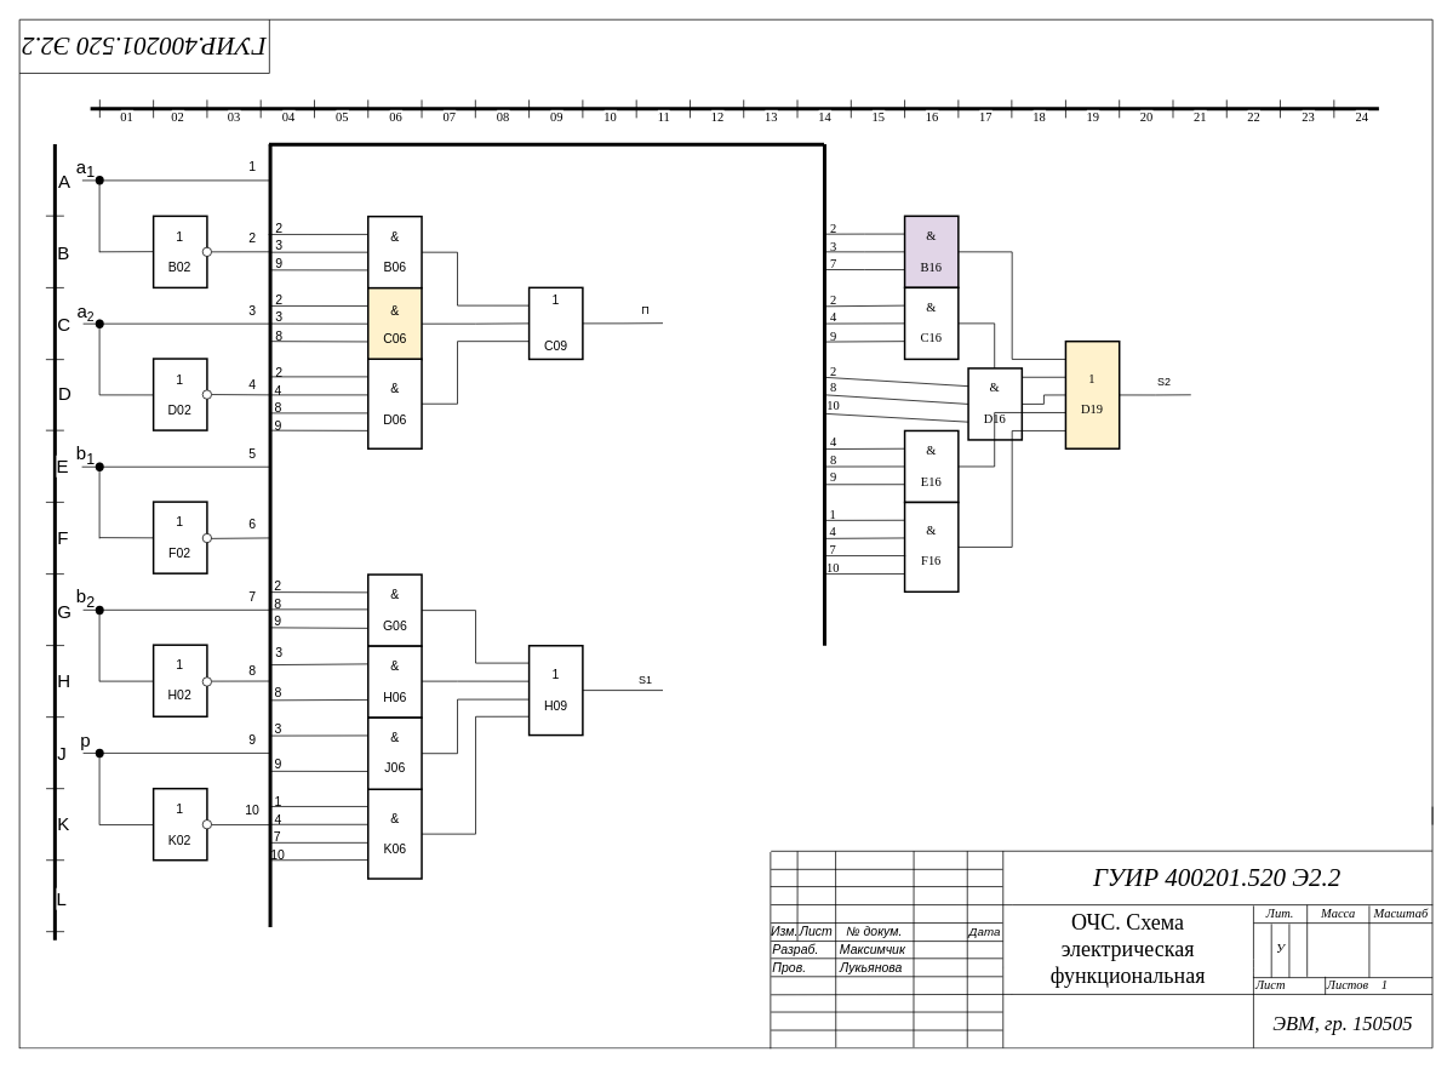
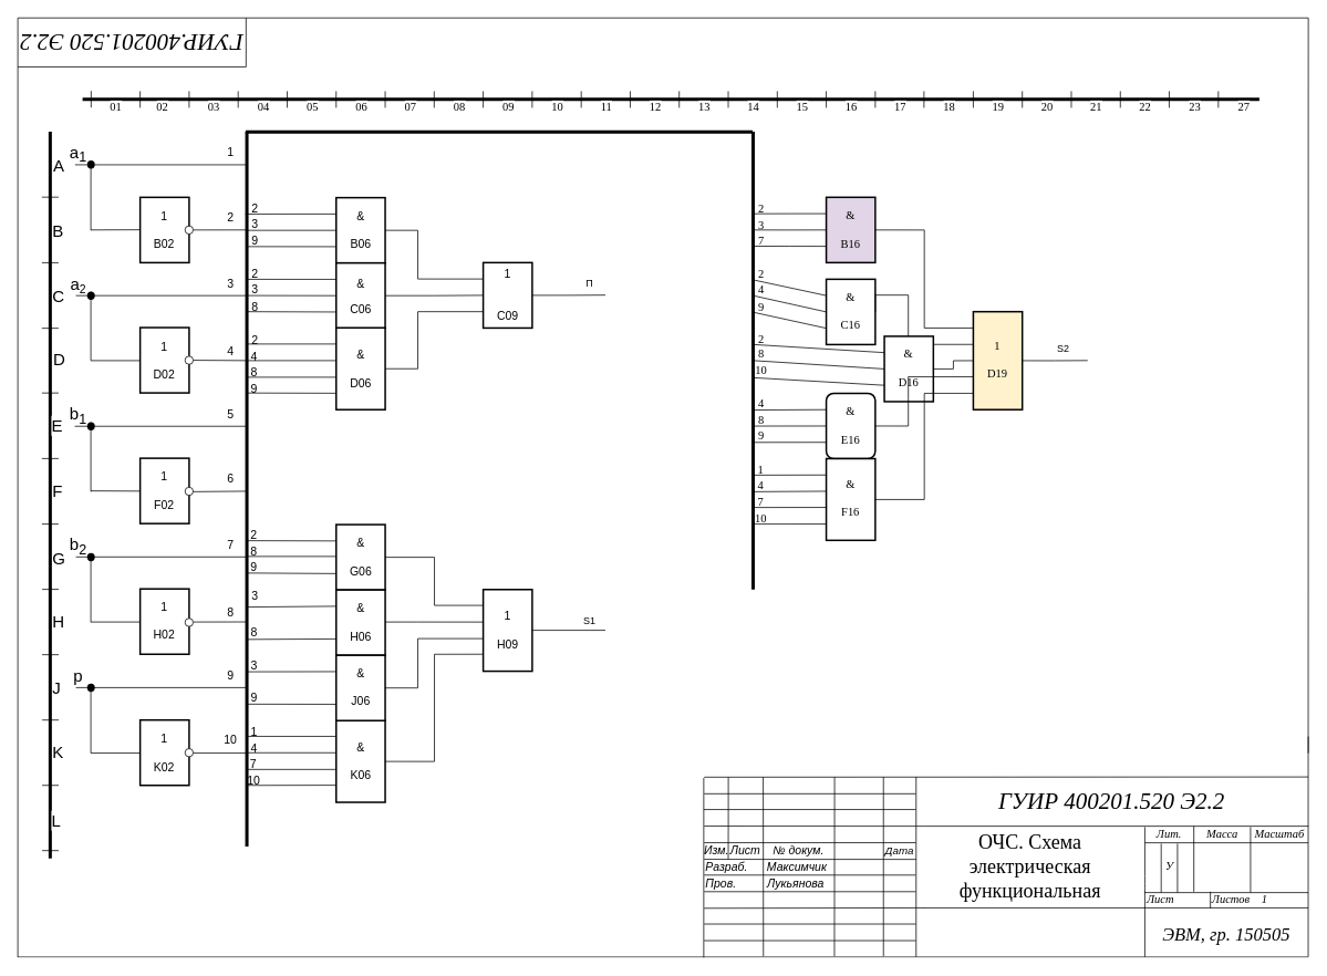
- <mxCell id="127" value="24" style="edgeLabel;html=1;align=center;verticalAlign=middle;resizable=0;points=[];fontSize=14;fontFamily=Times New Roman;" parent="1" vertex="1" connectable="0"><mxGeometry x="1497.114" y="128.925" as="geometry" /></mxCell>
+ <mxCell id="127" value="27" style="edgeLabel;html=1;align=center;verticalAlign=middle;resizable=0;points=[];fontSize=14;fontFamily=Times New Roman;" parent="1" vertex="1" connectable="0"><mxGeometry x="1497.114" y="128.925" as="geometry" /></mxCell>
- <mxCell id="182" value="&lt;font&gt;&lt;span style=&quot;font-size: 14px&quot;&gt;&amp;amp;&lt;/span&gt;&lt;br&gt;&lt;br&gt;&lt;span style=&quot;font-size: 14px&quot;&gt;C06&lt;/span&gt;&lt;br&gt;&lt;/font&gt;" style="rounded=0;whiteSpace=wrap;html=1;strokeWidth=2;fontFamily=Arial;fontSource=https%3A%2F%2Ffonts.googleapis.com%2Fcss%3Ffamily%3DArial;fillColor=#fff2cc;" parent="1" vertex="1"><mxGeometry x="404.603" y="316.353" width="59.055" height="78.74" as="geometry" /></mxCell>
+ <mxCell id="182" value="&lt;font&gt;&lt;span style=&quot;font-size: 14px&quot;&gt;&amp;amp;&lt;/span&gt;&lt;br&gt;&lt;br&gt;&lt;span style=&quot;font-size: 14px&quot;&gt;C06&lt;/span&gt;&lt;br&gt;&lt;/font&gt;" style="rounded=0;whiteSpace=wrap;html=1;strokeWidth=2;fontFamily=Arial;fontSource=https%3A%2F%2Ffonts.googleapis.com%2Fcss%3Ffamily%3DArial;" parent="1" vertex="1"><mxGeometry x="404.603" y="316.353" width="59.055" height="78.74" as="geometry" /></mxCell>
- <mxCell id="216" value="&amp;amp;&lt;br style=&quot;font-size: 14px;&quot;&gt;&lt;br style=&quot;font-size: 14px;&quot;&gt;C16" style="rounded=0;whiteSpace=wrap;html=1;fontFamily=Times New Roman;fontSize=14;strokeWidth=2;" parent="1" vertex="1"><mxGeometry x="995.145" y="315.925" width="59.055" height="78.74" as="geometry" /></mxCell>
+ <mxCell id="216" value="&amp;amp;&lt;br style=&quot;font-size: 14px;&quot;&gt;&lt;br style=&quot;font-size: 14px;&quot;&gt;C16" style="rounded=0;whiteSpace=wrap;html=1;fontFamily=Times New Roman;fontSize=14;strokeWidth=2;" parent="1" vertex="1"><mxGeometry x="995.145" y="335.925" width="59.055" height="78.74" as="geometry" /></mxCell>
- <mxCell id="222" value="&amp;amp;&lt;br style=&quot;font-size: 14px;&quot;&gt;&lt;br style=&quot;font-size: 14px;&quot;&gt;E16&lt;br style=&quot;font-size: 14px;&quot;&gt;" style="rounded=0;whiteSpace=wrap;html=1;fontFamily=Times New Roman;fontSize=14;strokeWidth=2;" parent="1" vertex="1"><mxGeometry x="995.147" y="473.407" width="59.055" height="78.74" as="geometry" /></mxCell>
+ <mxCell id="222" value="&amp;amp;&lt;br style=&quot;font-size: 14px;&quot;&gt;&lt;br style=&quot;font-size: 14px;&quot;&gt;E16&lt;br style=&quot;font-size: 14px;&quot;&gt;" style="whiteSpace=wrap;html=1;fontFamily=Times New Roman;fontSize=14;strokeWidth=2;rounded=1;" parent="1" vertex="1"><mxGeometry x="995.147" y="473.407" width="59.055" height="78.74" as="geometry" /></mxCell>
